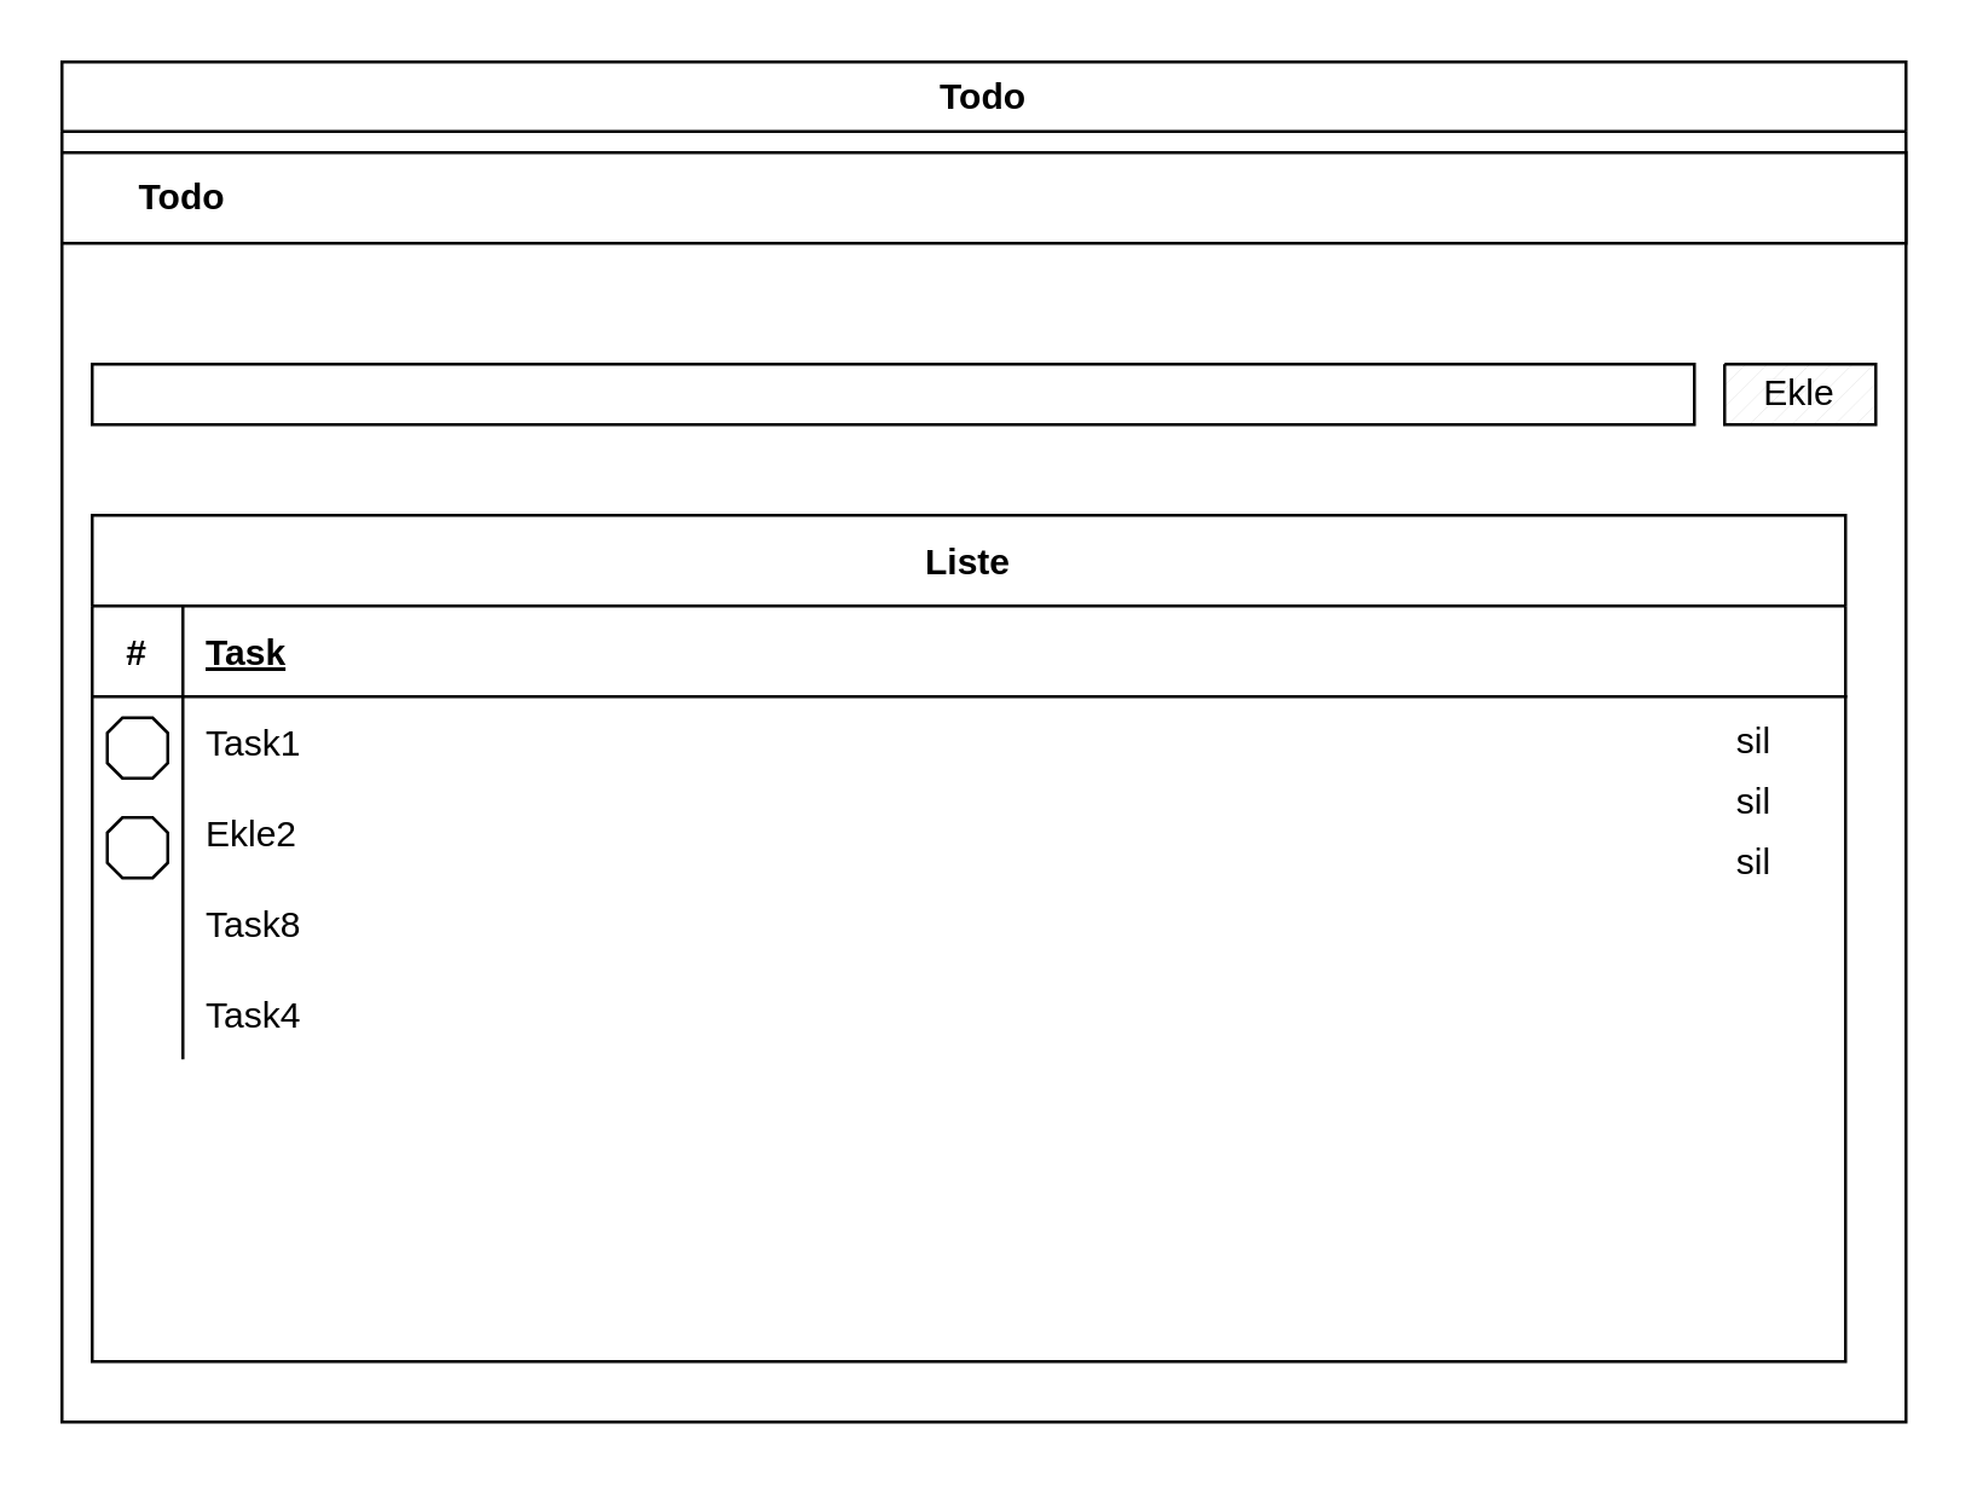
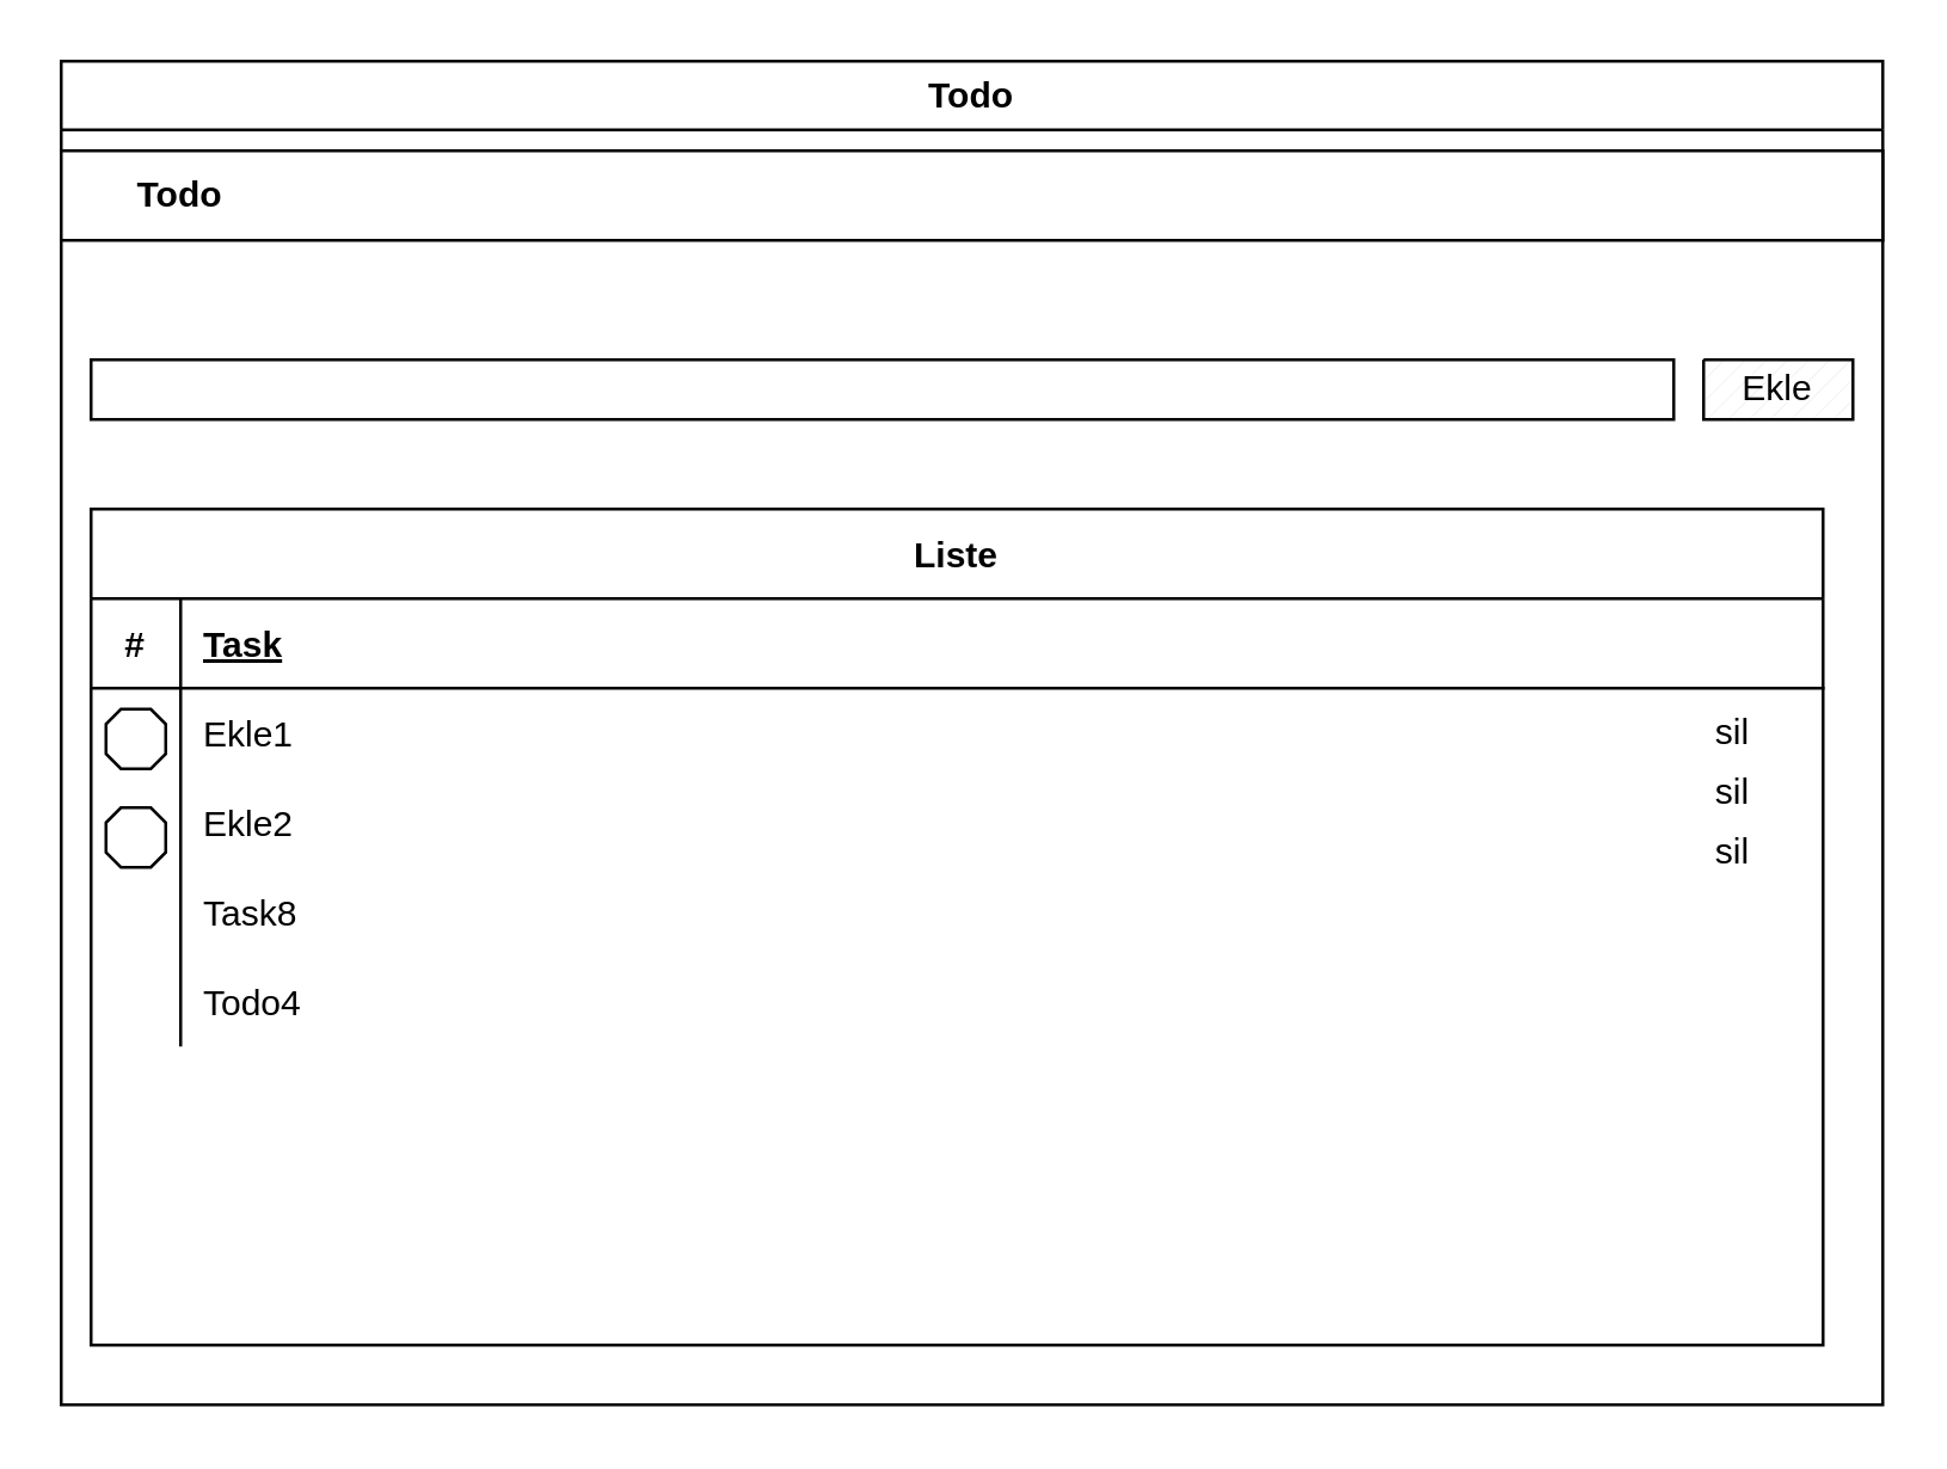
- <mxCell id="14" value="Task1" style="shape=partialRectangle;connectable=0;fillColor=none;top=0;left=0;bottom=0;right=0;align=left;spacingLeft=6;overflow=hidden;" vertex="1" parent="12"><mxGeometry x="30" width="550" height="30" as="geometry"><mxRectangle width="550" height="30" as="alternateBounds" /></mxGeometry></mxCell>
+ <mxCell id="14" value="Ekle1" style="shape=partialRectangle;connectable=0;fillColor=none;top=0;left=0;bottom=0;right=0;align=left;spacingLeft=6;overflow=hidden;" vertex="1" parent="12"><mxGeometry x="30" width="550" height="30" as="geometry"><mxRectangle width="550" height="30" as="alternateBounds" /></mxGeometry></mxCell>
- <mxCell id="23" value="Task4" style="shape=partialRectangle;connectable=0;fillColor=none;top=0;left=0;bottom=0;right=0;align=left;spacingLeft=6;overflow=hidden;" vertex="1" parent="21"><mxGeometry x="30" width="550" height="30" as="geometry"><mxRectangle width="550" height="30" as="alternateBounds" /></mxGeometry></mxCell>
+ <mxCell id="23" value="Todo4" style="shape=partialRectangle;connectable=0;fillColor=none;top=0;left=0;bottom=0;right=0;align=left;spacingLeft=6;overflow=hidden;" vertex="1" parent="21"><mxGeometry x="30" width="550" height="30" as="geometry"><mxRectangle width="550" height="30" as="alternateBounds" /></mxGeometry></mxCell>
